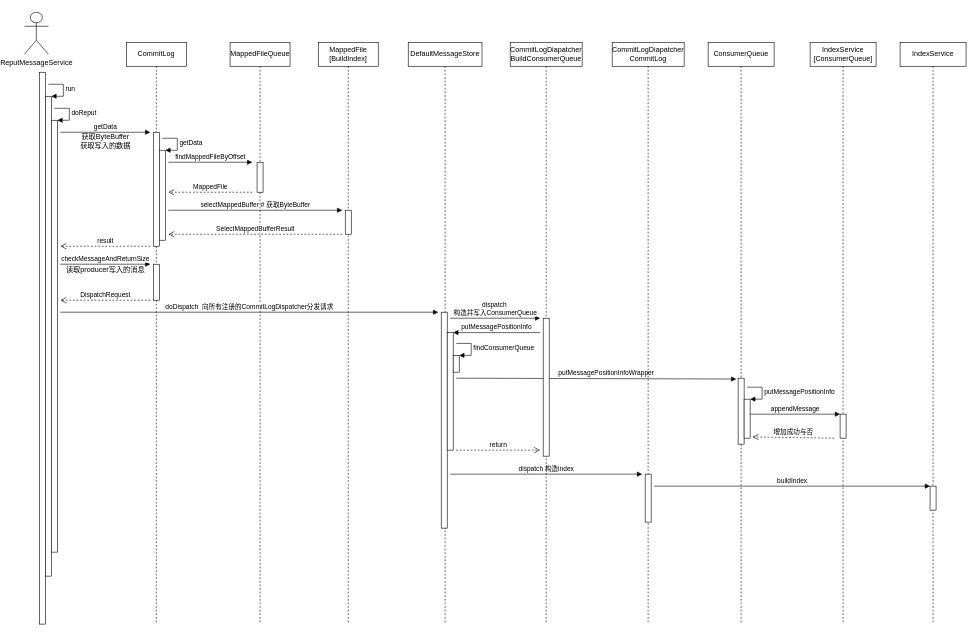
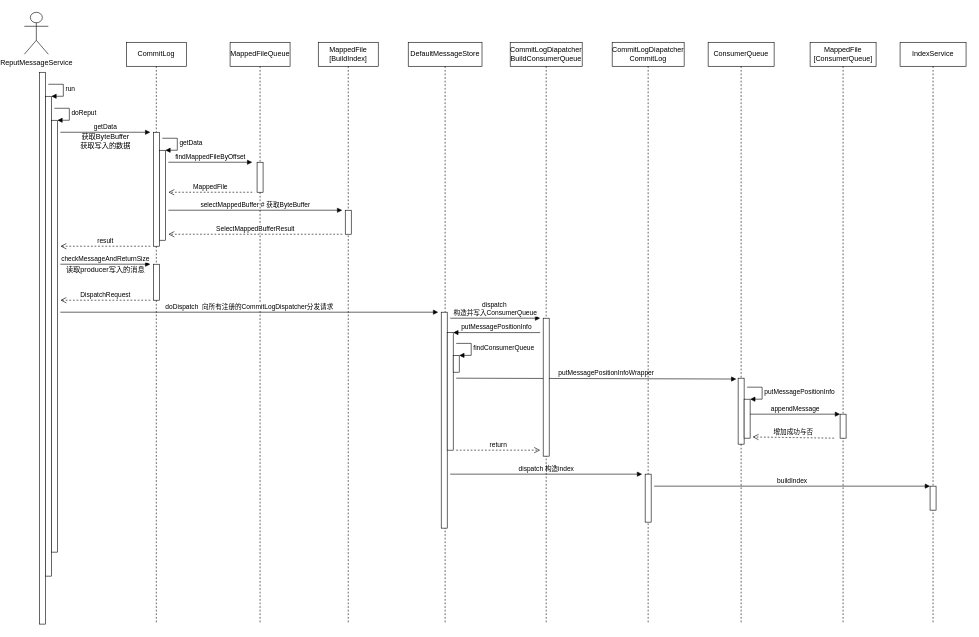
- <mxCell id="47" value="IndexService&lt;br&gt;[ConsumerQueue]" style="shape=umlLifeline;perimeter=lifelinePerimeter;whiteSpace=wrap;html=1;container=1;collapsible=0;recursiveResize=0;outlineConnect=0;" vertex="1" parent="1"><mxGeometry x="1330" y="70" width="110" height="970" as="geometry" /></mxCell>
+ <mxCell id="47" value="MappedFile&lt;br&gt;[ConsumerQueue]" style="shape=umlLifeline;perimeter=lifelinePerimeter;whiteSpace=wrap;html=1;container=1;collapsible=0;recursiveResize=0;outlineConnect=0;" vertex="1" parent="1"><mxGeometry x="1330" y="70" width="110" height="970" as="geometry" /></mxCell>
